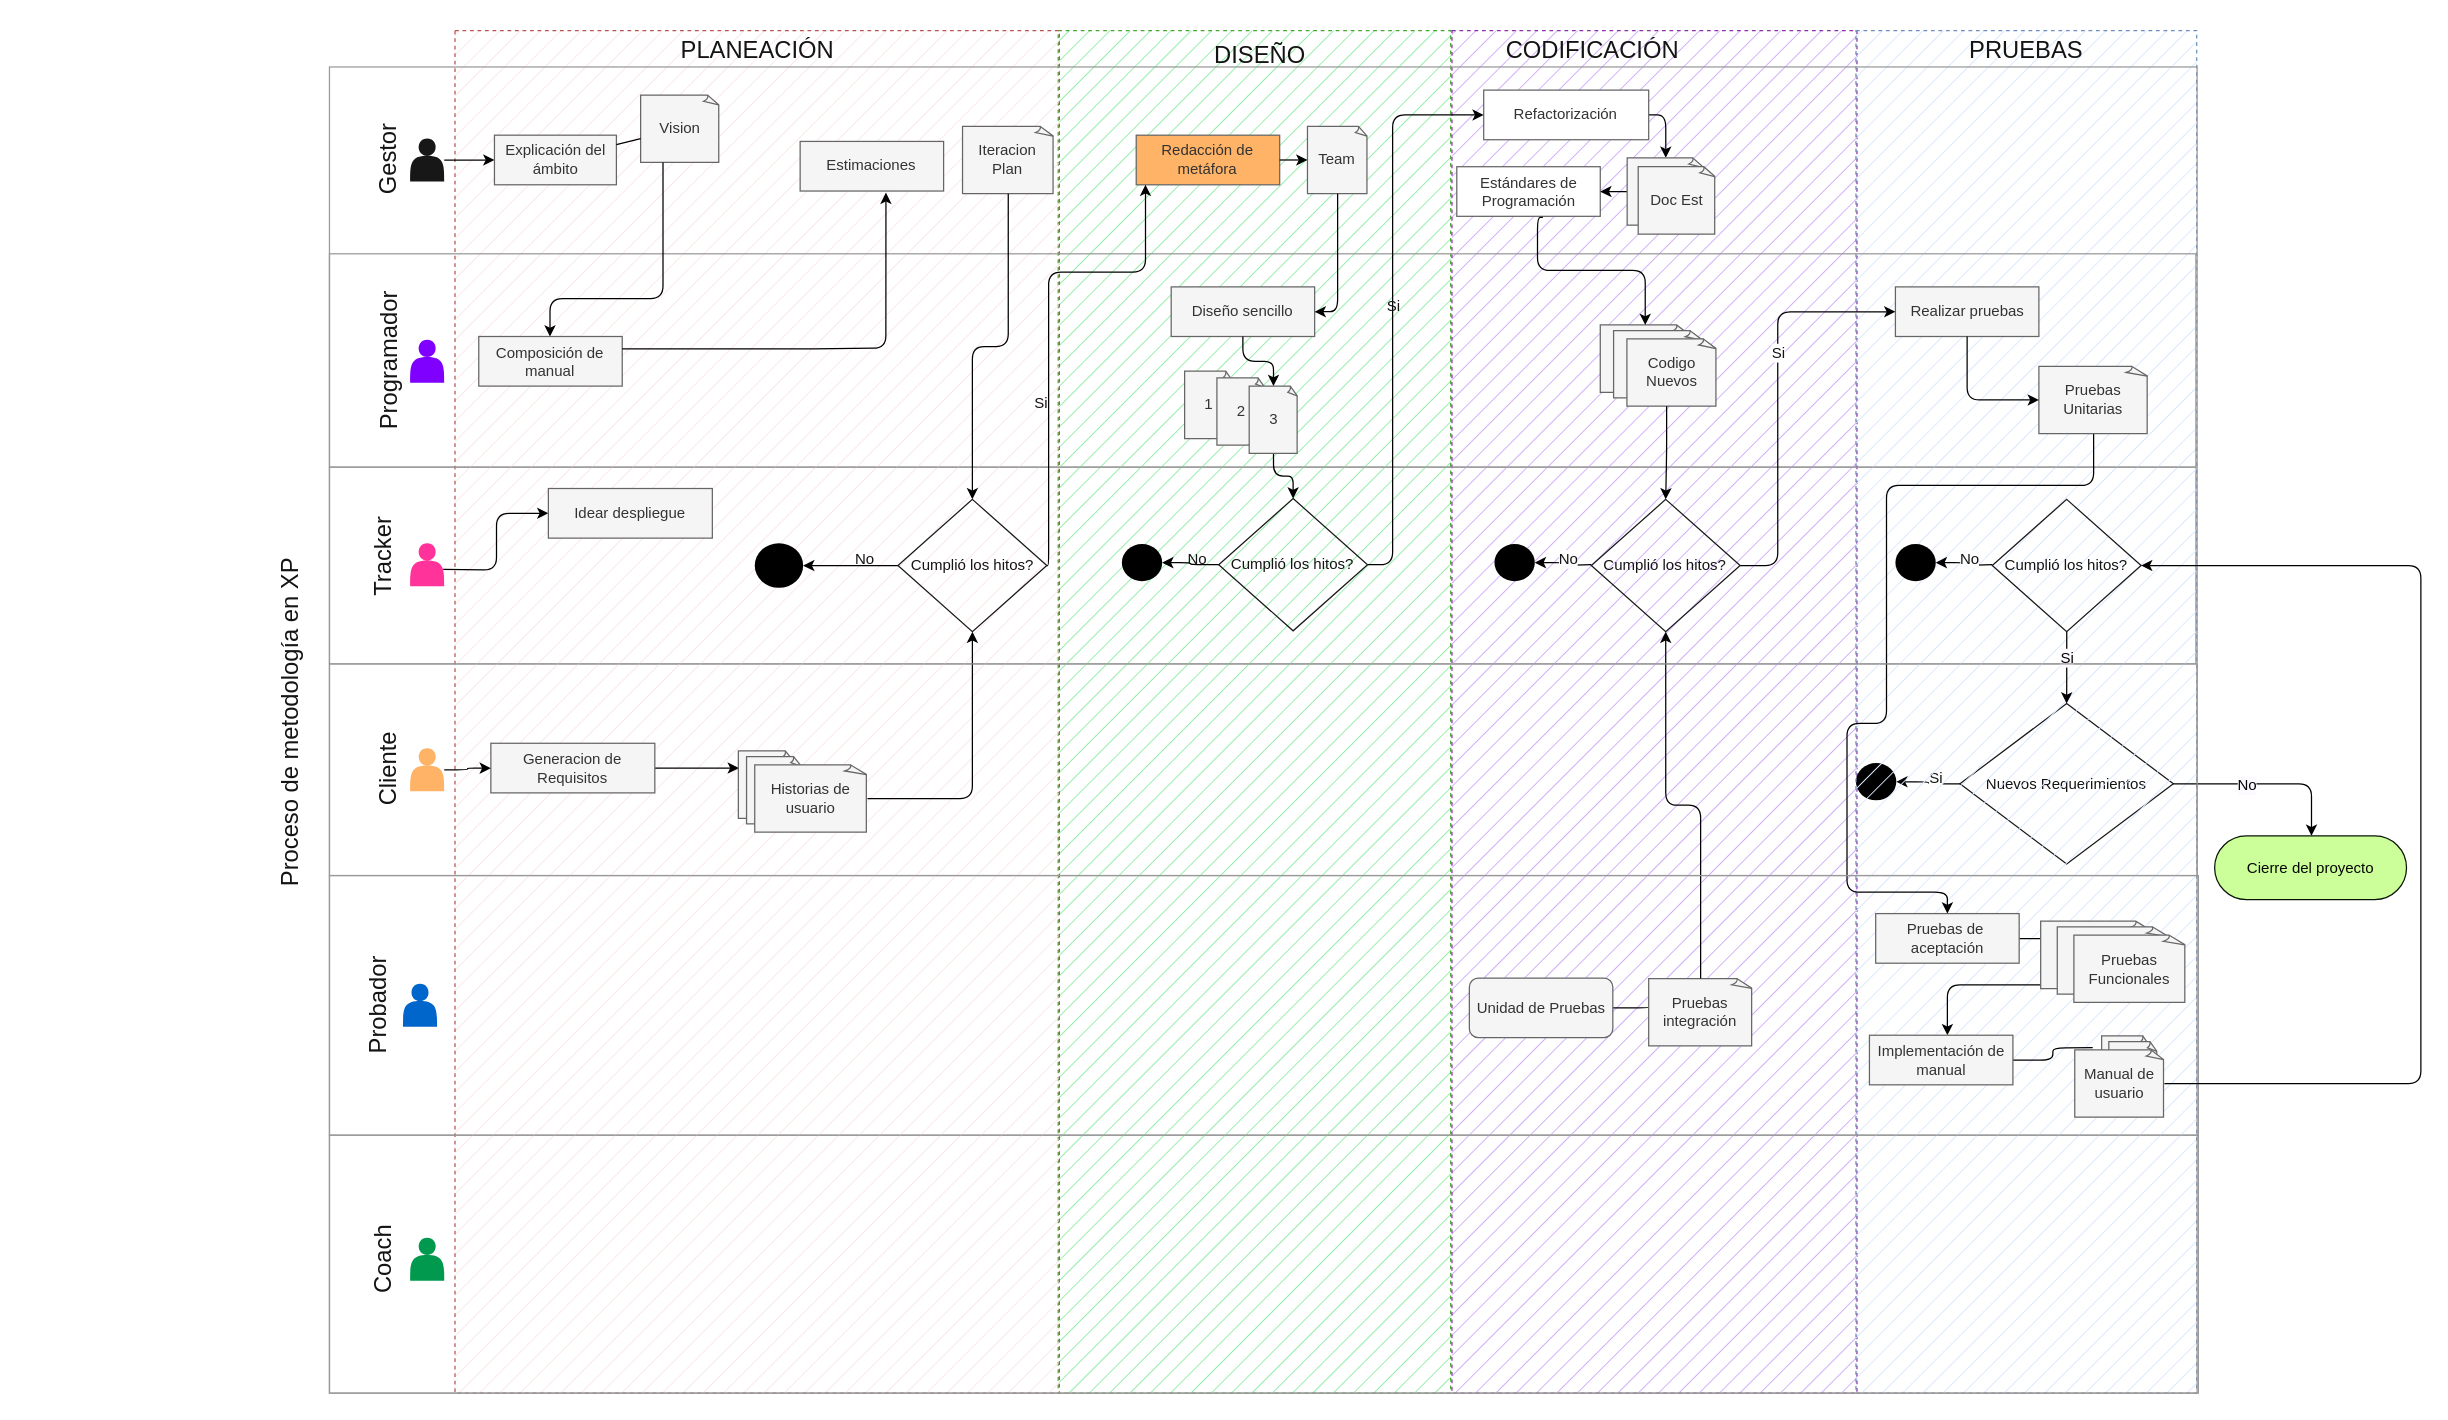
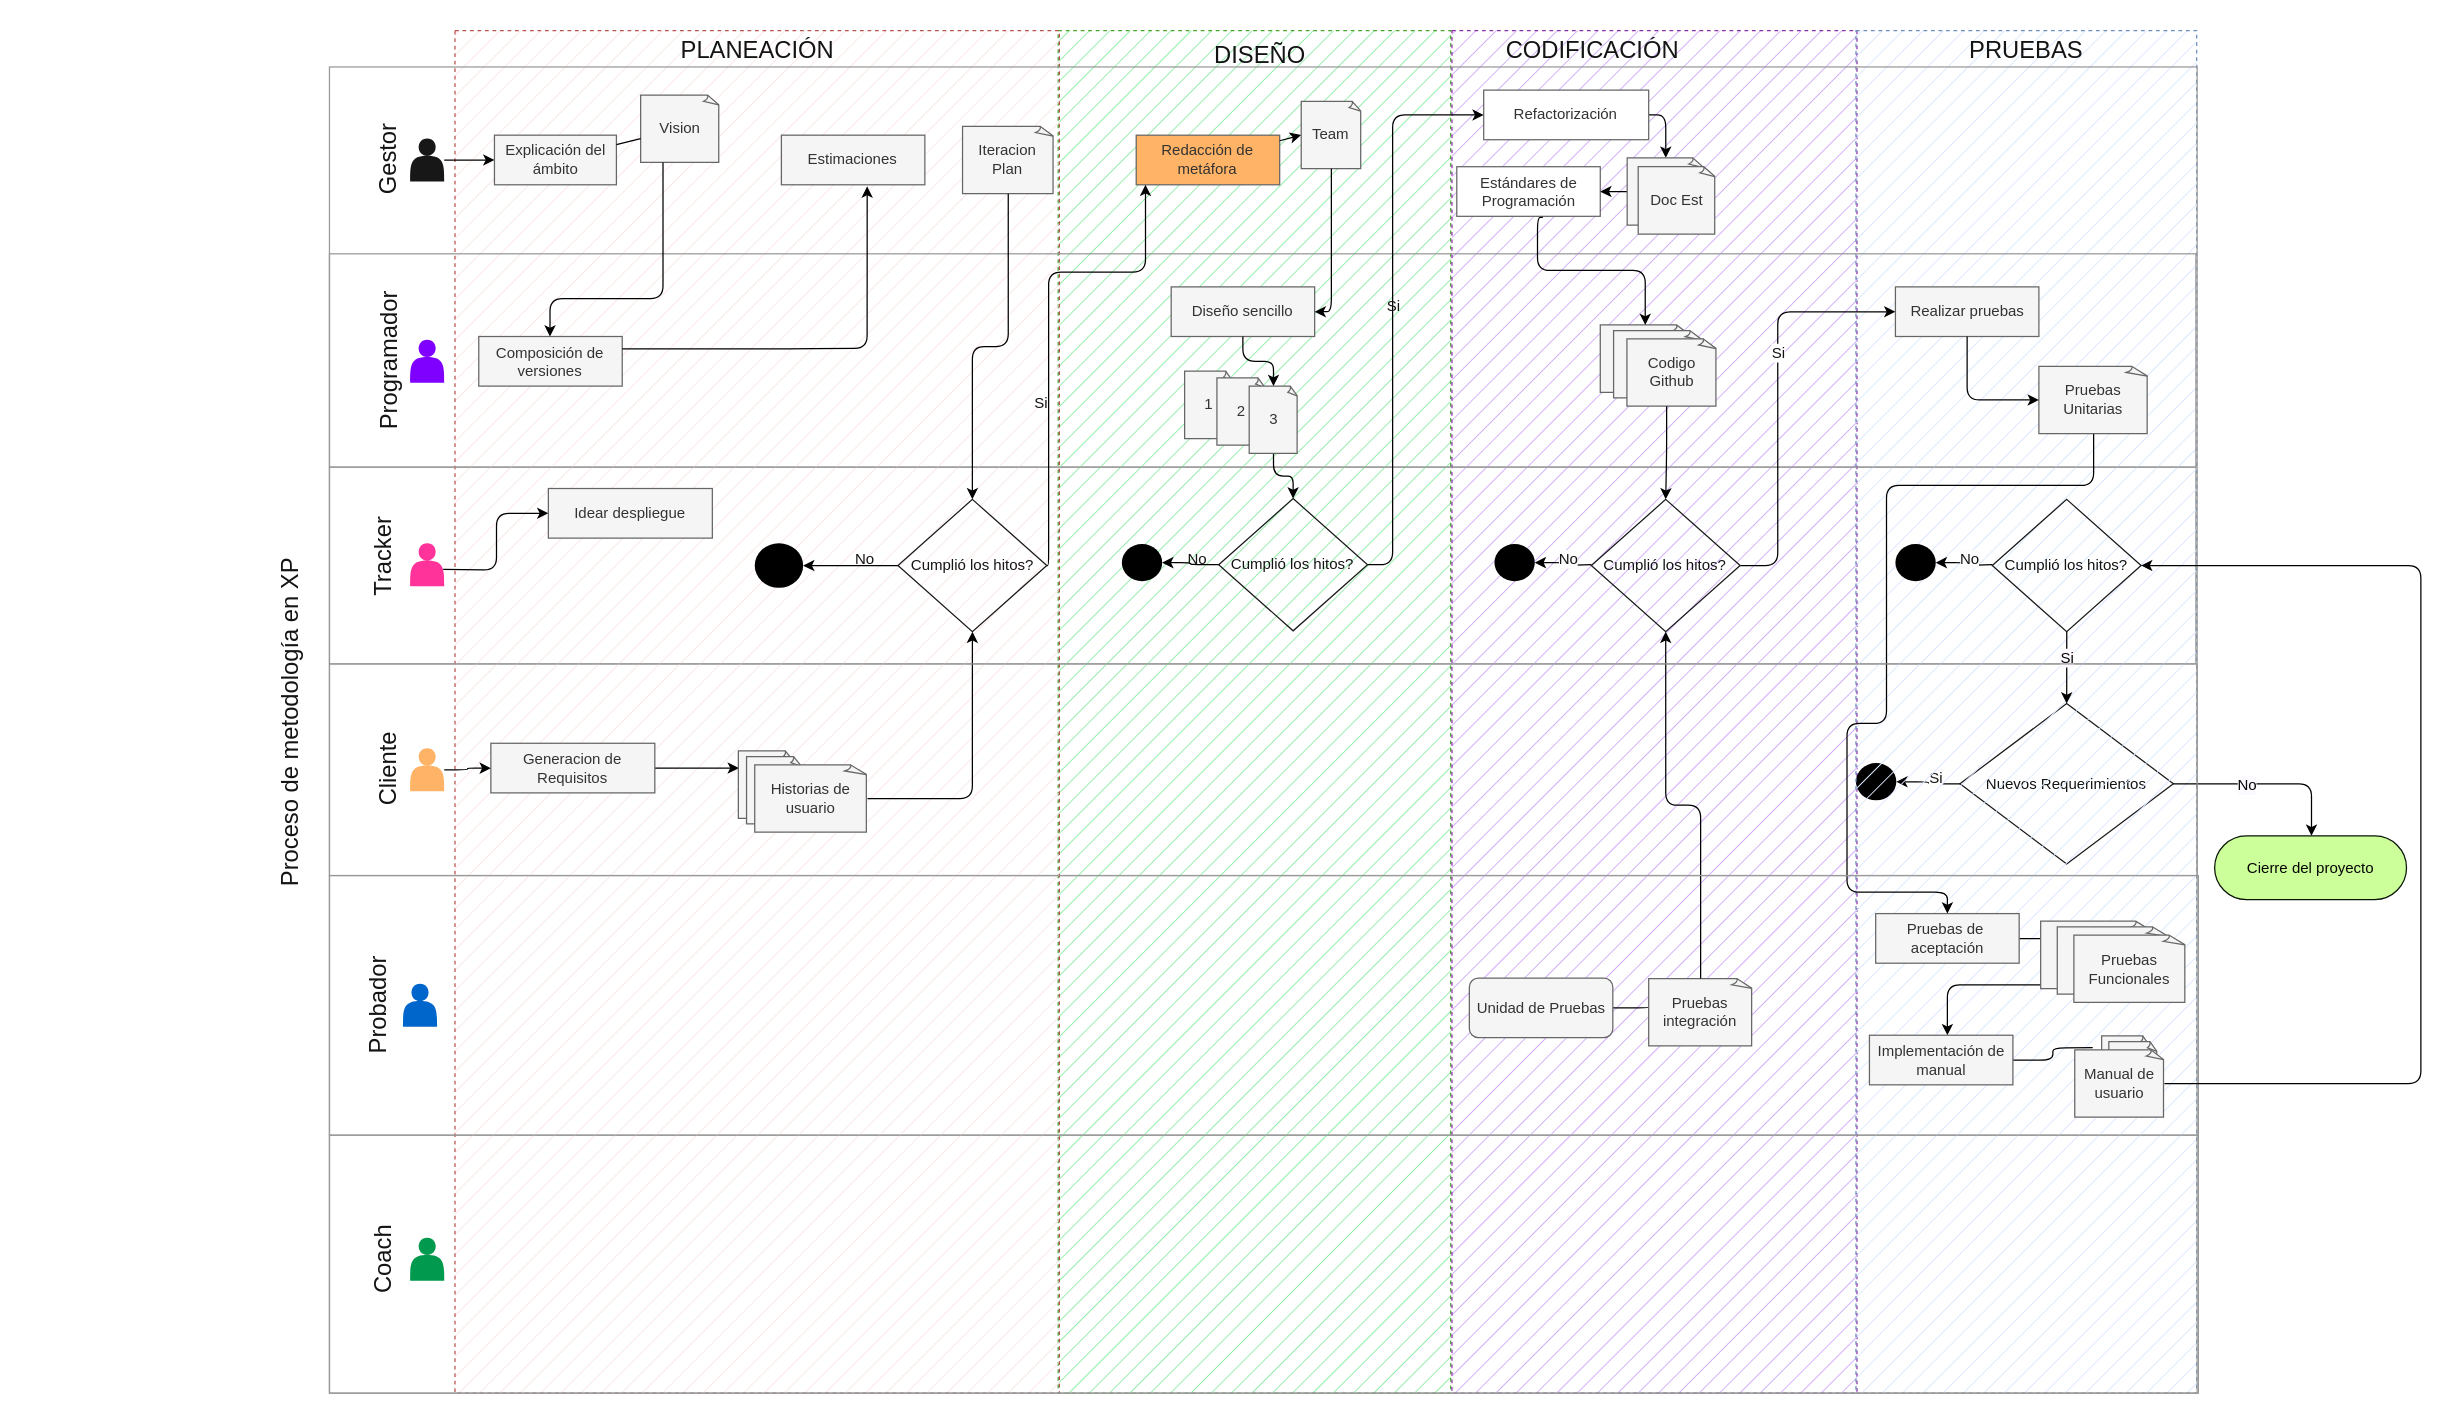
- <mxCell id="58" value="Team" style="whiteSpace=wrap;html=1;shape=mxgraph.basic.document;fillColor=#f5f5f5;fontColor=#333333;strokeColor=#666666;container=0;" vertex="1" parent="1"><mxGeometry x="1045.282" y="100.535" width="48.063" height="53.906" as="geometry" /></mxCell>
+ <mxCell id="58" value="Team" style="whiteSpace=wrap;html=1;shape=mxgraph.basic.document;fillColor=#f5f5f5;fontColor=#333333;strokeColor=#666666;container=0;" vertex="1" parent="1"><mxGeometry x="1040.282" y="80.535" width="48.063" height="53.906" as="geometry" /></mxCell>
- <mxCell id="47" value="Estimaciones" style="rounded=0;whiteSpace=wrap;html=1;fillColor=#f5f5f5;fontColor=#333333;strokeColor=#666666;container=0;" vertex="1" parent="1"><mxGeometry x="639.412" y="112.639" width="114.776" height="39.686" as="geometry" /></mxCell>
+ <mxCell id="47" value="Estimaciones" style="rounded=0;whiteSpace=wrap;html=1;fillColor=#f5f5f5;fontColor=#333333;strokeColor=#666666;container=0;" vertex="1" parent="1"><mxGeometry x="624.412" y="107.639" width="114.776" height="39.686" as="geometry" /></mxCell>
- <mxCell id="52" value="Composición de manual" style="rounded=0;whiteSpace=wrap;html=1;fillColor=#f5f5f5;fontColor=#333333;strokeColor=#666666;container=0;" vertex="1" parent="1"><mxGeometry x="382.306" y="268.696" width="114.776" height="39.686" as="geometry" /></mxCell>
+ <mxCell id="52" value="Composición de versiones" style="rounded=0;whiteSpace=wrap;html=1;fillColor=#f5f5f5;fontColor=#333333;strokeColor=#666666;container=0;" vertex="1" parent="1"><mxGeometry x="382.306" y="268.696" width="114.776" height="39.686" as="geometry" /></mxCell>
- <mxCell id="69" value="Codigo Nuevos" style="whiteSpace=wrap;html=1;shape=mxgraph.basic.document;fillColor=#f5f5f5;fontColor=#333333;strokeColor=#666666;container=0;" vertex="1" parent="1"><mxGeometry x="1300.826" y="270.522" width="71.94" height="53.906" as="geometry" /></mxCell>
+ <mxCell id="69" value="Codigo Github" style="whiteSpace=wrap;html=1;shape=mxgraph.basic.document;fillColor=#f5f5f5;fontColor=#333333;strokeColor=#666666;container=0;" vertex="1" parent="1"><mxGeometry x="1300.826" y="270.522" width="71.94" height="53.906" as="geometry" /></mxCell>
